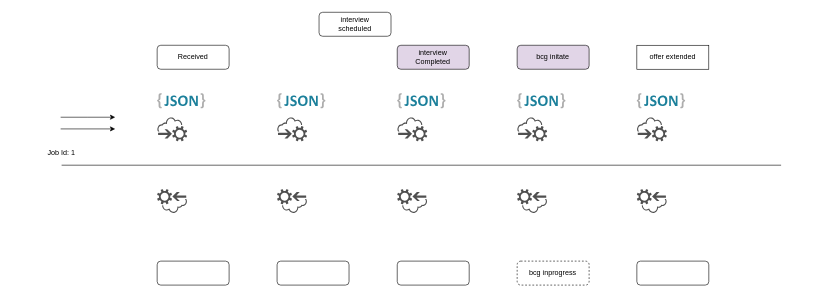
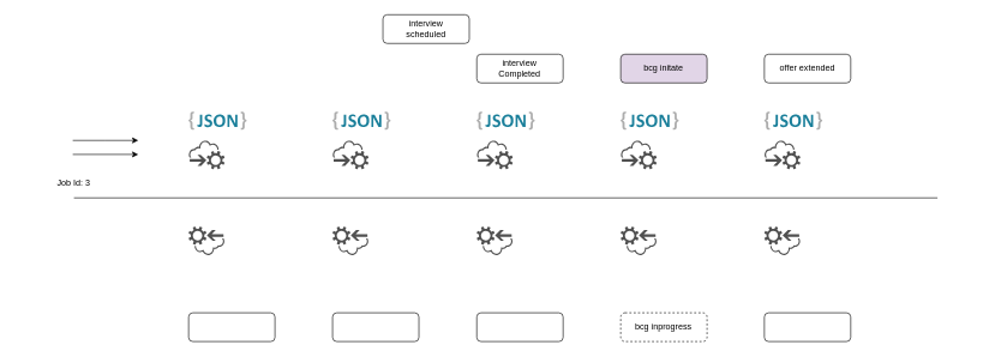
- <mxCell id="7" value="Received" style="rounded=1;whiteSpace=wrap;html=1;" parent="1" vertex="1"><mxGeometry x="261" y="75" width="120" height="40" as="geometry" /></mxCell>
- <mxCell id="9" value="&lt;span&gt;interview&lt;br&gt;Completed&lt;br&gt;&lt;/span&gt;" style="rounded=1;whiteSpace=wrap;html=1;fillColor=#e1d5e7;" parent="1" vertex="1"><mxGeometry x="661.4" y="75" width="120" height="40" as="geometry" /></mxCell>
+ <mxCell id="9" value="&lt;span&gt;interview&lt;br&gt;Completed&lt;br&gt;&lt;/span&gt;" style="rounded=1;whiteSpace=wrap;html=1;" parent="1" vertex="1"><mxGeometry x="661.4" y="75" width="120" height="40" as="geometry" /></mxCell>
- <mxCell id="11" value="&lt;span&gt;offer extended&lt;/span&gt;" style="whiteSpace=wrap;html=1;rounded=0;" parent="1" vertex="1"><mxGeometry x="1061" y="75" width="120" height="40" as="geometry" /></mxCell>
+ <mxCell id="11" value="&lt;span&gt;offer extended&lt;/span&gt;" style="rounded=1;whiteSpace=wrap;html=1;" parent="1" vertex="1"><mxGeometry x="1061" y="75" width="120" height="40" as="geometry" /></mxCell>
- <mxCell id="6" value="Job Id: 1" style="text;html=1;align=center;verticalAlign=middle;resizable=0;points=[];autosize=1;strokeColor=none;" parent="1" vertex="1"><mxGeometry x="71" y="245" width="60" height="20" as="geometry" /></mxCell>
+ <mxCell id="6" value="Job Id: 3" style="text;html=1;align=center;verticalAlign=middle;resizable=0;points=[];autosize=1;strokeColor=none;" parent="1" vertex="1"><mxGeometry x="71" y="245" width="60" height="20" as="geometry" /></mxCell>
